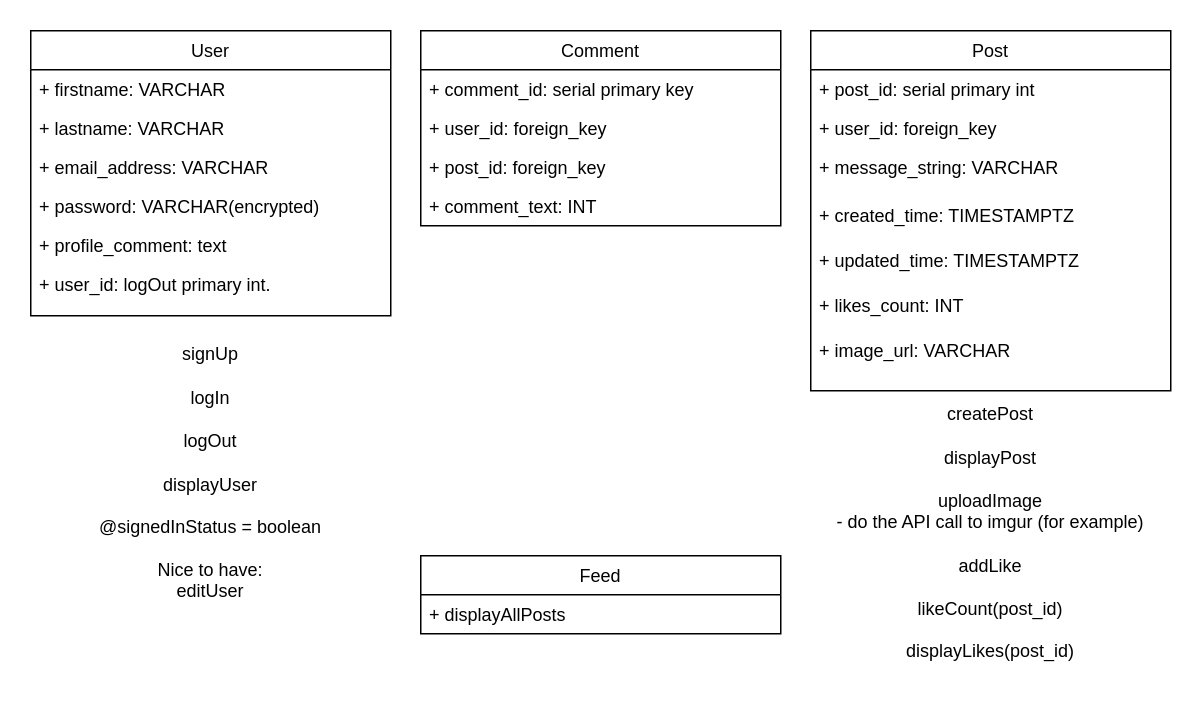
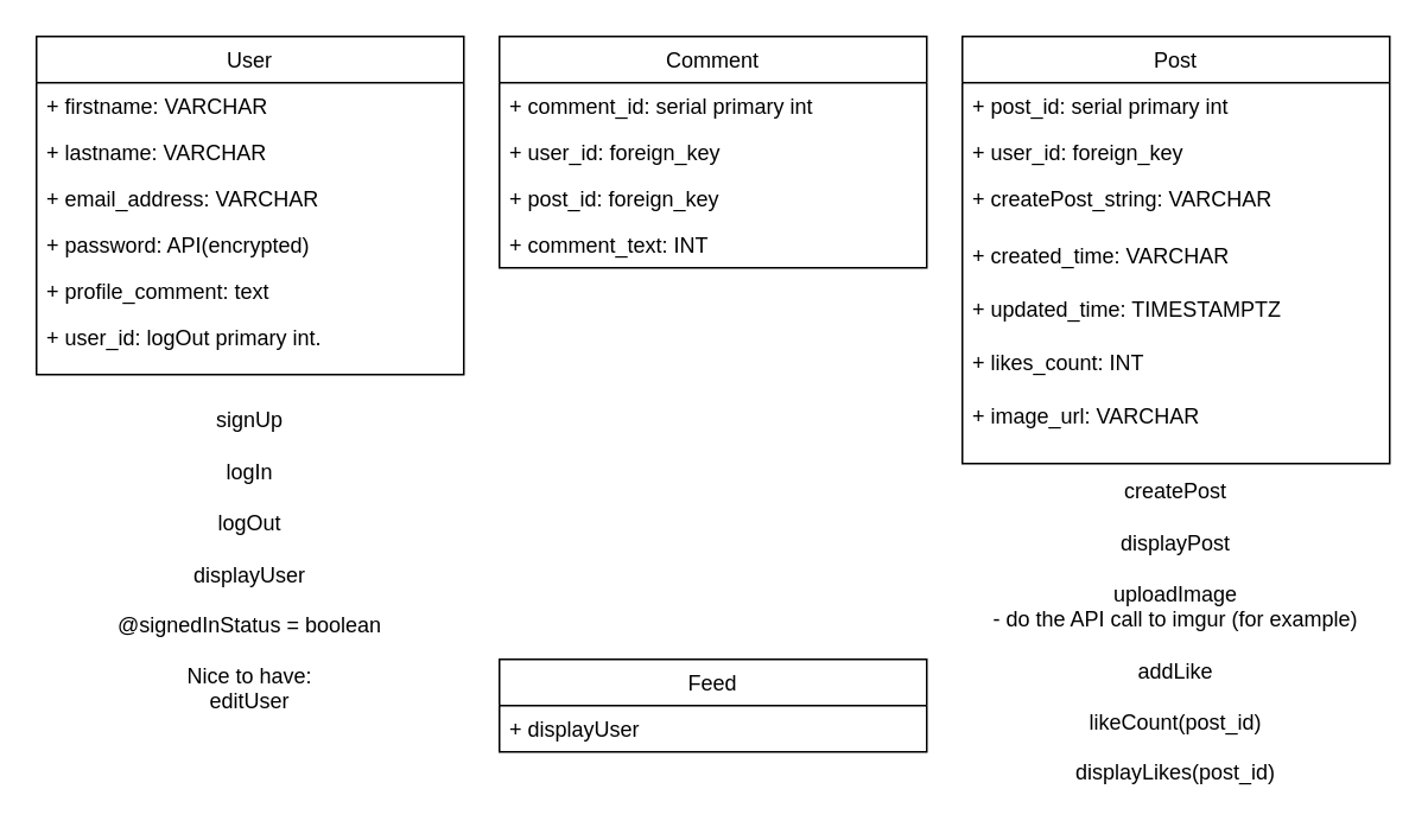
- <mxCell id="20" value="+ comment_id: serial primary key" style="text;strokeColor=none;fillColor=none;align=left;verticalAlign=top;spacingLeft=4;spacingRight=4;overflow=hidden;rotatable=0;points=[[0,0.5],[1,0.5]];portConstraint=eastwest;" vertex="1" parent="19"><mxGeometry y="26" width="240" height="26" as="geometry" /></mxCell>
+ <mxCell id="20" value="+ comment_id: serial primary int" style="text;strokeColor=none;fillColor=none;align=left;verticalAlign=top;spacingLeft=4;spacingRight=4;overflow=hidden;rotatable=0;points=[[0,0.5],[1,0.5]];portConstraint=eastwest;" vertex="1" parent="19"><mxGeometry y="26" width="240" height="26" as="geometry" /></mxCell>
- <mxCell id="14" value="+ message_string: VARCHAR" style="text;strokeColor=none;fillColor=none;align=left;verticalAlign=top;spacingLeft=4;spacingRight=4;overflow=hidden;rotatable=0;points=[[0,0.5],[1,0.5]];portConstraint=eastwest;" vertex="1" parent="11"><mxGeometry y="78" width="240" height="32" as="geometry" /></mxCell>
+ <mxCell id="14" value="+ createPost_string: VARCHAR" style="text;strokeColor=none;fillColor=none;align=left;verticalAlign=top;spacingLeft=4;spacingRight=4;overflow=hidden;rotatable=0;points=[[0,0.5],[1,0.5]];portConstraint=eastwest;" vertex="1" parent="11"><mxGeometry y="78" width="240" height="32" as="geometry" /></mxCell>
- <mxCell id="8" value="+ password: VARCHAR(encrypted)" style="text;strokeColor=none;fillColor=none;align=left;verticalAlign=top;spacingLeft=4;spacingRight=4;overflow=hidden;rotatable=0;points=[[0,0.5],[1,0.5]];portConstraint=eastwest;" vertex="1" parent="4"><mxGeometry y="104" width="240" height="26" as="geometry" /></mxCell>
+ <mxCell id="8" value="+ password: API(encrypted)" style="text;strokeColor=none;fillColor=none;align=left;verticalAlign=top;spacingLeft=4;spacingRight=4;overflow=hidden;rotatable=0;points=[[0,0.5],[1,0.5]];portConstraint=eastwest;" vertex="1" parent="4"><mxGeometry y="104" width="240" height="26" as="geometry" /></mxCell>
- <mxCell id="15" value="+ created_time: TIMESTAMPTZ" style="text;strokeColor=none;fillColor=none;align=left;verticalAlign=top;spacingLeft=4;spacingRight=4;overflow=hidden;rotatable=0;points=[[0,0.5],[1,0.5]];portConstraint=eastwest;" vertex="1" parent="11"><mxGeometry y="110" width="240" height="30" as="geometry" /></mxCell>
+ <mxCell id="15" value="+ created_time: VARCHAR" style="text;strokeColor=none;fillColor=none;align=left;verticalAlign=top;spacingLeft=4;spacingRight=4;overflow=hidden;rotatable=0;points=[[0,0.5],[1,0.5]];portConstraint=eastwest;" vertex="1" parent="11"><mxGeometry y="110" width="240" height="30" as="geometry" /></mxCell>
- <mxCell id="3" value="+ displayAllPosts" style="text;strokeColor=none;fillColor=none;align=left;verticalAlign=top;spacingLeft=4;spacingRight=4;overflow=hidden;rotatable=0;points=[[0,0.5],[1,0.5]];portConstraint=eastwest;" vertex="1" parent="2"><mxGeometry y="26" width="240" height="26" as="geometry" /></mxCell>
+ <mxCell id="3" value="+ displayUser" style="text;strokeColor=none;fillColor=none;align=left;verticalAlign=top;spacingLeft=4;spacingRight=4;overflow=hidden;rotatable=0;points=[[0,0.5],[1,0.5]];portConstraint=eastwest;" vertex="1" parent="2"><mxGeometry y="26" width="240" height="26" as="geometry" /></mxCell>
